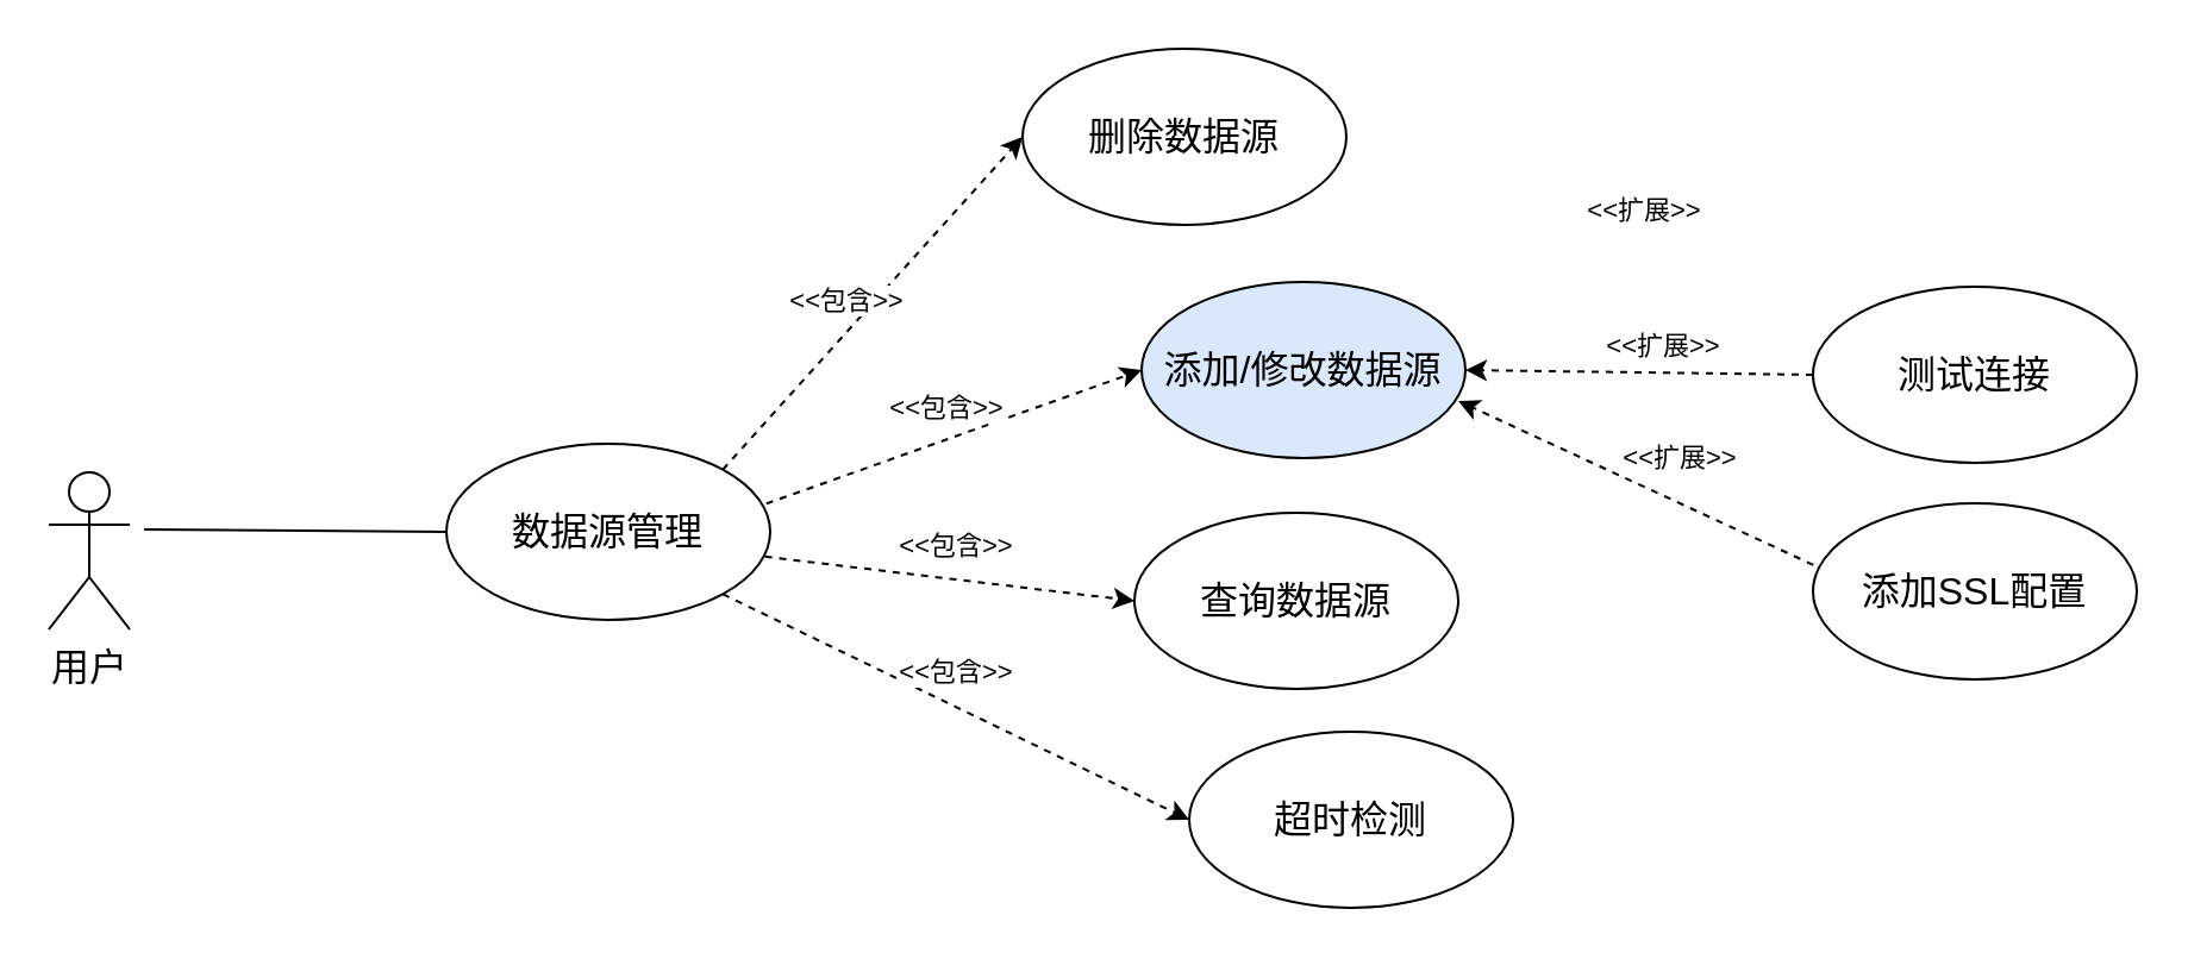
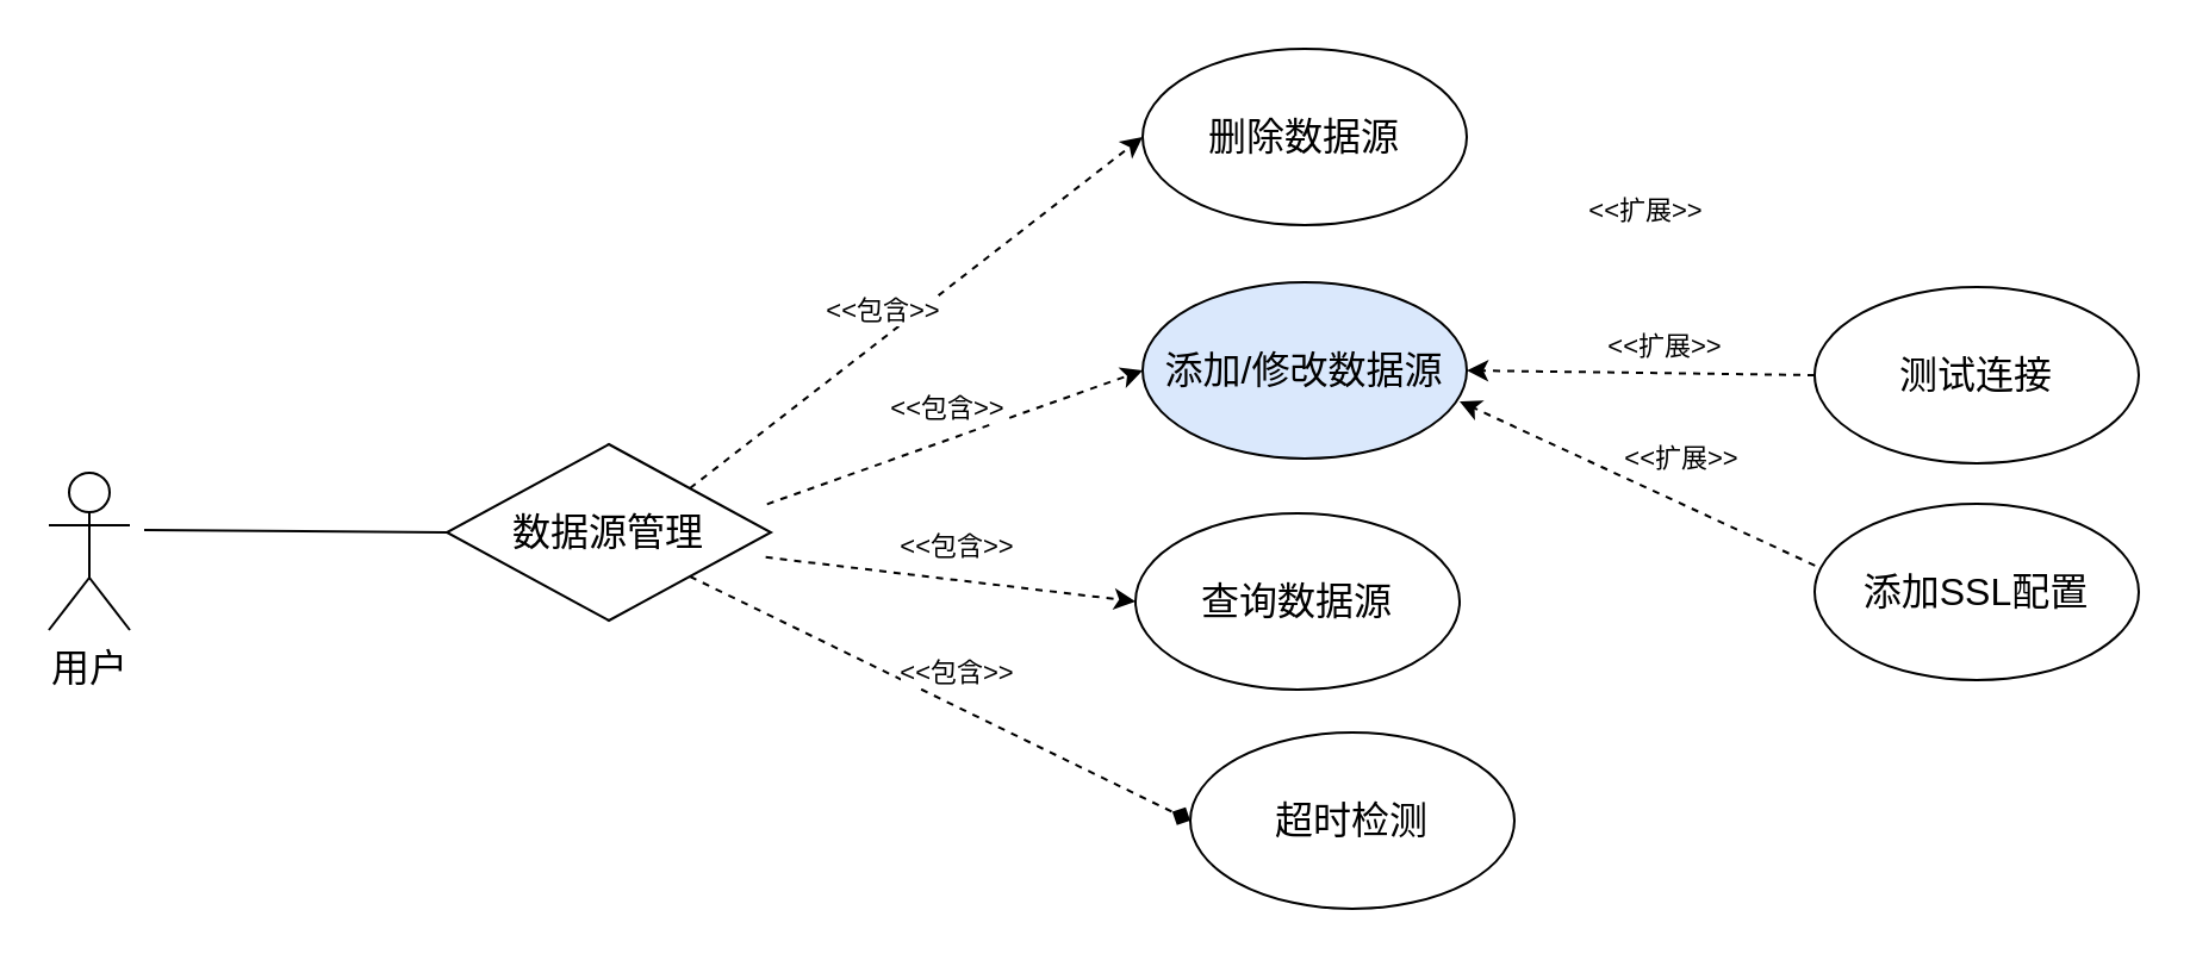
- <mxCell id="8" value="&lt;span style=&quot;font-size: 16px;&quot;&gt;删除数据源&lt;/span&gt;" style="ellipse;whiteSpace=wrap;html=1;" vertex="1" parent="1"><mxGeometry x="429" y="20" width="136" height="74" as="geometry" /></mxCell>
+ <mxCell id="8" value="&lt;span style=&quot;font-size: 16px;&quot;&gt;删除数据源&lt;/span&gt;" style="ellipse;whiteSpace=wrap;html=1;" vertex="1" parent="1"><mxGeometry x="479" y="20" width="136" height="74" as="geometry" /></mxCell>
- <mxCell id="7" value="&lt;font style=&quot;font-size: 16px;&quot;&gt;数据源管理&lt;/font&gt;" style="ellipse;whiteSpace=wrap;html=1;" vertex="1" parent="1"><mxGeometry x="187" y="186" width="136" height="74" as="geometry" /></mxCell>
+ <mxCell id="7" value="&lt;font style=&quot;font-size: 16px;&quot;&gt;数据源管理&lt;/font&gt;" style="rhombus;whiteSpace=wrap;html=1;" vertex="1" parent="1"><mxGeometry x="187" y="186" width="136" height="74" as="geometry" /></mxCell>
- <mxCell id="18" style="rounded=0;orthogonalLoop=1;jettySize=auto;html=1;entryX=0;entryY=0.5;entryDx=0;entryDy=0;dashed=1;exitX=1;exitY=1;exitDx=0;exitDy=0;" edge="1" parent="1" source="7" target="16"><mxGeometry relative="1" as="geometry"><mxPoint x="313" y="259" as="sourcePoint" /><mxPoint x="458" y="362" as="targetPoint" /></mxGeometry></mxCell>
+ <mxCell id="18" style="rounded=0;orthogonalLoop=1;jettySize=auto;html=1;entryX=0;entryY=0.5;entryDx=0;entryDy=0;dashed=1;exitX=1;exitY=1;exitDx=0;exitDy=0;endArrow=diamond;" edge="1" parent="1" source="7" target="16"><mxGeometry relative="1" as="geometry"><mxPoint x="313" y="259" as="sourcePoint" /><mxPoint x="458" y="362" as="targetPoint" /></mxGeometry></mxCell>
